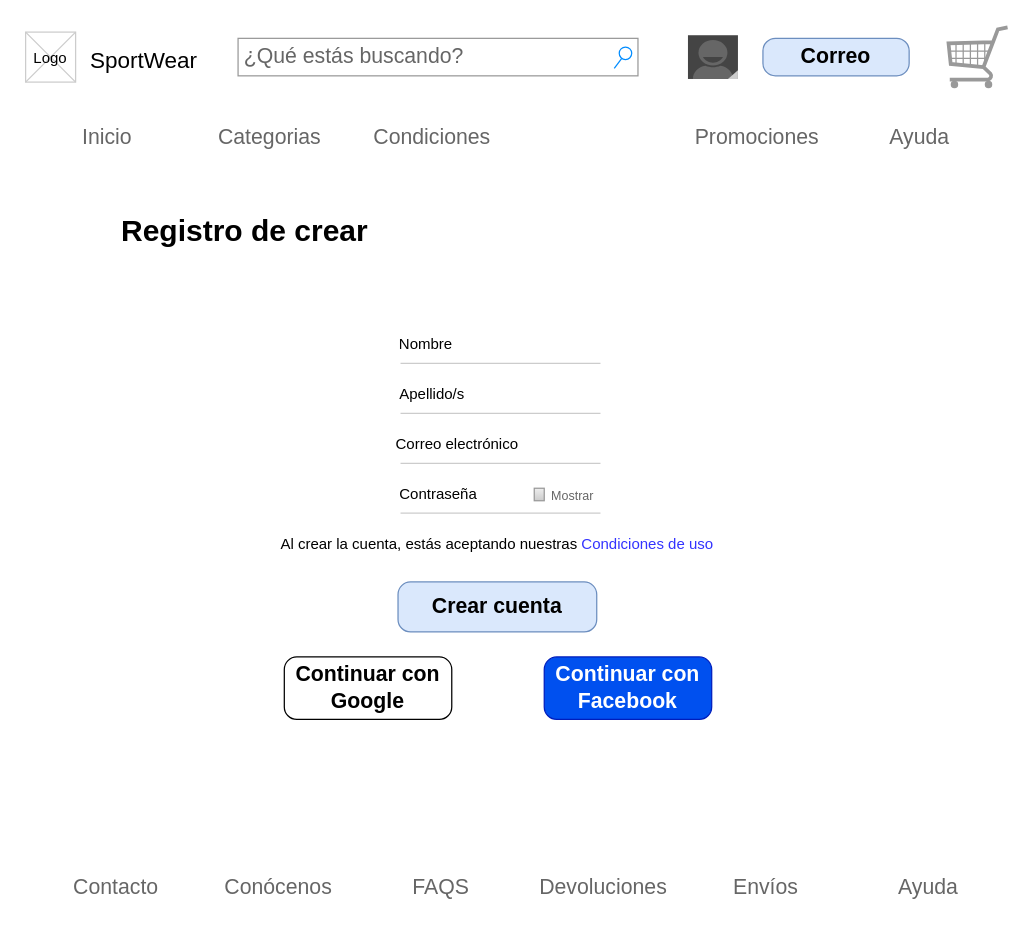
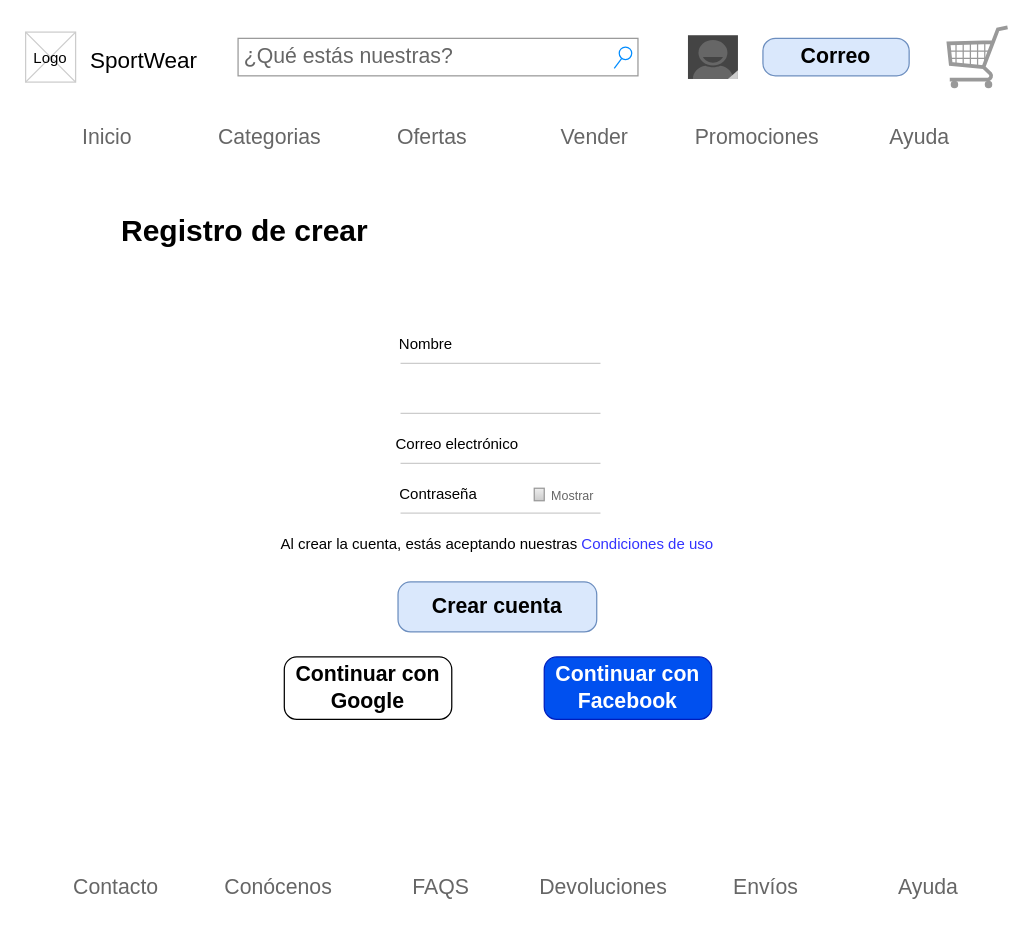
- <mxCell id="5" value="¿Qué estás buscando?" style="strokeWidth=1;shadow=0;dashed=0;align=center;html=1;shape=mxgraph.mockup.forms.searchBox;strokeColor=#999999;mainText=;strokeColor2=#008cff;fontColor=#666666;fontSize=17;align=left;spacingLeft=3;" vertex="1" parent="1"><mxGeometry x="190" y="30" width="320" height="30" as="geometry" /></mxCell>
+ <mxCell id="5" value="¿Qué estás nuestras?" style="strokeWidth=1;shadow=0;dashed=0;align=center;html=1;shape=mxgraph.mockup.forms.searchBox;strokeColor=#999999;mainText=;strokeColor2=#008cff;fontColor=#666666;fontSize=17;align=left;spacingLeft=3;" vertex="1" parent="1"><mxGeometry x="190" y="30" width="320" height="30" as="geometry" /></mxCell>
- <mxCell id="12" value="Condiciones" style="strokeColor=inherit;fillColor=inherit;gradientColor=inherit;strokeWidth=1;shadow=0;dashed=0;align=center;html=1;shape=mxgraph.mockup.forms.rrect;rSize=0;fontSize=17;fontColor=#666666;" vertex="1" parent="9"><mxGeometry x="260" width="130" height="30" as="geometry" /></mxCell>
+ <mxCell id="12" value="Ofertas" style="strokeColor=inherit;fillColor=inherit;gradientColor=inherit;strokeWidth=1;shadow=0;dashed=0;align=center;html=1;shape=mxgraph.mockup.forms.rrect;rSize=0;fontSize=17;fontColor=#666666;" vertex="1" parent="9"><mxGeometry x="260" width="130" height="30" as="geometry" /></mxCell>
+ <mxCell id="13" value="Vender" style="strokeColor=inherit;fillColor=inherit;gradientColor=inherit;strokeWidth=1;shadow=0;dashed=0;align=center;html=1;shape=mxgraph.mockup.forms.rrect;rSize=0;fontSize=17;fontColor=#666666;" vertex="1" parent="9"><mxGeometry x="390" width="130" height="30" as="geometry" /></mxCell>
- <mxCell id="30" value="Apellido/s" style="text;html=1;align=center;verticalAlign=middle;resizable=0;points=[];autosize=1;" vertex="1" parent="1"><mxGeometry x="310" y="305" width="70" height="20" as="geometry" /></mxCell>
